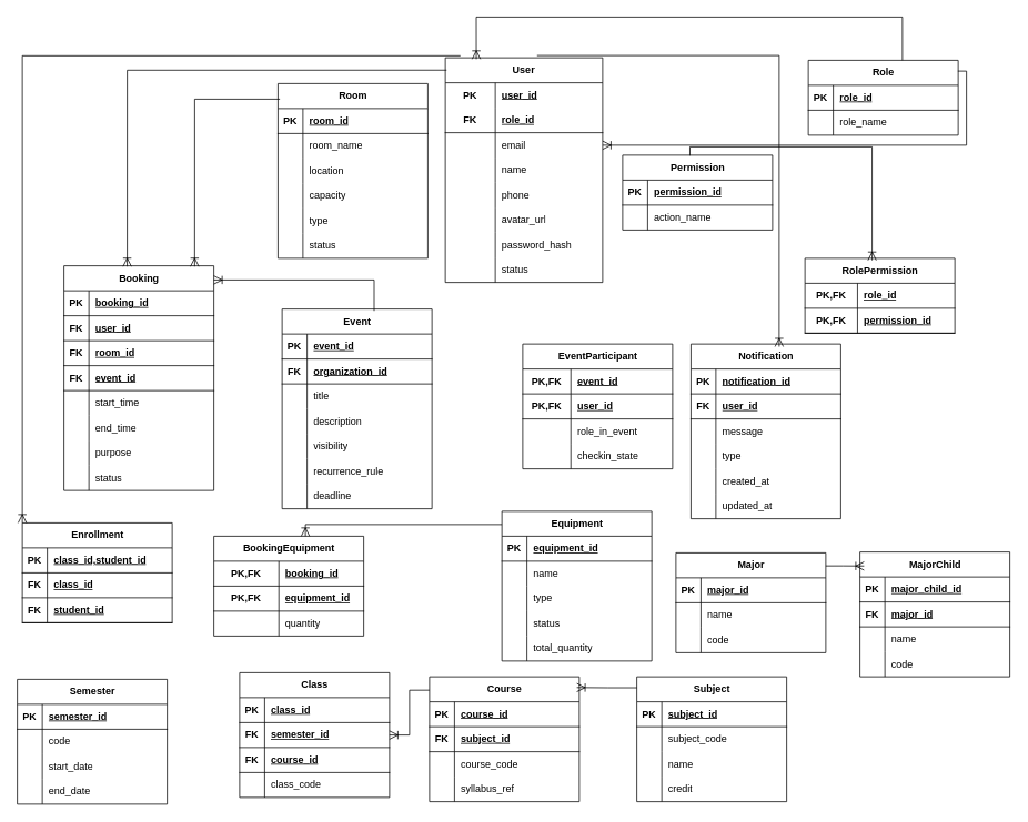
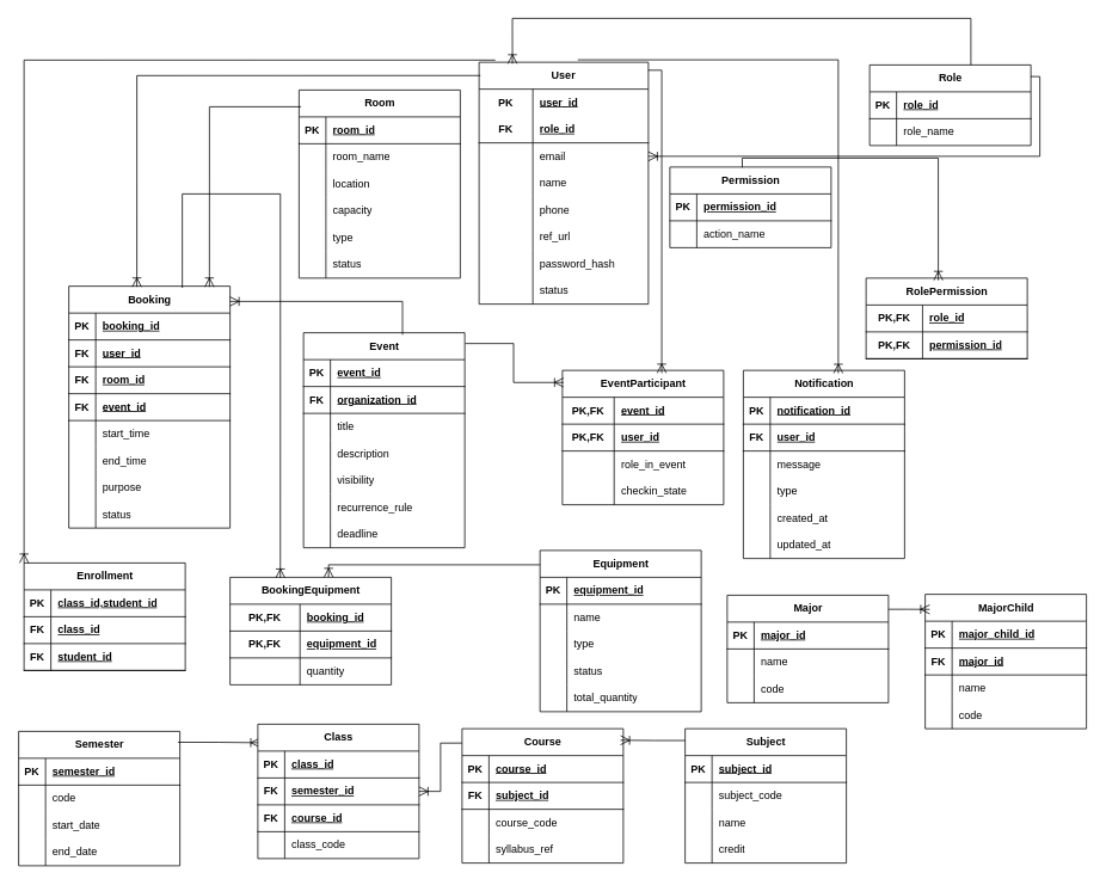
+ <mxCell id="177" value="" style="edgeStyle=orthogonalEdgeStyle;fontSize=12;html=1;endArrow=ERoneToMany;startArrow=none;rounded=0;startSize=8;endSize=8;exitX=0.999;exitY=0.033;exitDx=0;exitDy=0;exitPerimeter=0;entryX=0.616;entryY=0.02;entryDx=0;entryDy=0;entryPerimeter=0;startFill=0;endFill=0;" parent="1" source="2" target="140" edge="1"><mxGeometry width="100" height="100" relative="1" as="geometry"><mxPoint x="684" y="439" as="sourcePoint" /><mxPoint x="1104" y="696" as="targetPoint" /></mxGeometry></mxCell>
- <mxCell id="20" value="avatar_url" style="shape=partialRectangle;connectable=0;fillColor=none;top=0;left=0;bottom=0;right=0;align=left;spacingLeft=6;overflow=hidden;html=1;whiteSpace=wrap;" parent="18" vertex="1"><mxGeometry x="60" width="129" height="30" as="geometry"><mxRectangle width="129" height="30" as="alternateBounds" /></mxGeometry></mxCell>
+ <mxCell id="20" value="ref_url" style="shape=partialRectangle;connectable=0;fillColor=none;top=0;left=0;bottom=0;right=0;align=left;spacingLeft=6;overflow=hidden;html=1;whiteSpace=wrap;" parent="18" vertex="1"><mxGeometry x="60" width="129" height="30" as="geometry"><mxRectangle width="129" height="30" as="alternateBounds" /></mxGeometry></mxCell>
+ <mxCell id="181" value="" style="edgeStyle=orthogonalEdgeStyle;fontSize=12;html=1;endArrow=ERoneToMany;startArrow=none;rounded=0;startSize=8;endSize=8;exitX=0.704;exitY=0.007;exitDx=0;exitDy=0;exitPerimeter=0;entryX=0.312;entryY=0.006;entryDx=0;entryDy=0;entryPerimeter=0;startFill=0;endFill=0;" parent="1" source="83" target="108" edge="1"><mxGeometry width="100" height="100" relative="1" as="geometry"><mxPoint x="580" y="696" as="sourcePoint" /><mxPoint x="680" y="596" as="targetPoint" /><Array as="points"><mxPoint x="203" y="216" /><mxPoint x="312" y="216" /></Array></mxGeometry></mxCell>
+ <mxCell id="178" value="" style="edgeStyle=orthogonalEdgeStyle;fontSize=12;html=1;endArrow=ERoneToMany;startArrow=none;rounded=0;startSize=8;endSize=8;exitX=1.004;exitY=0.05;exitDx=0;exitDy=0;exitPerimeter=0;entryX=0.007;entryY=0.09;entryDx=0;entryDy=0;entryPerimeter=0;endFill=0;startFill=0;" parent="1" source="118" target="140" edge="1"><mxGeometry width="100" height="100" relative="1" as="geometry"><mxPoint x="755" y="924" as="sourcePoint" /><mxPoint x="855" y="824" as="targetPoint" /></mxGeometry></mxCell>
+ <mxCell id="247" value="" style="edgeStyle=orthogonalEdgeStyle;fontSize=12;html=1;endArrow=ERoneToMany;rounded=0;startSize=8;endSize=8;exitX=0.988;exitY=0.081;exitDx=0;exitDy=0;exitPerimeter=0;entryX=0.012;entryY=0.138;entryDx=0;entryDy=0;entryPerimeter=0;" parent="1" source="196" target="250" edge="1"><mxGeometry width="100" height="100" relative="1" as="geometry"><mxPoint x="480" y="841" as="sourcePoint" /><mxPoint x="580" y="741" as="targetPoint" /></mxGeometry></mxCell>
